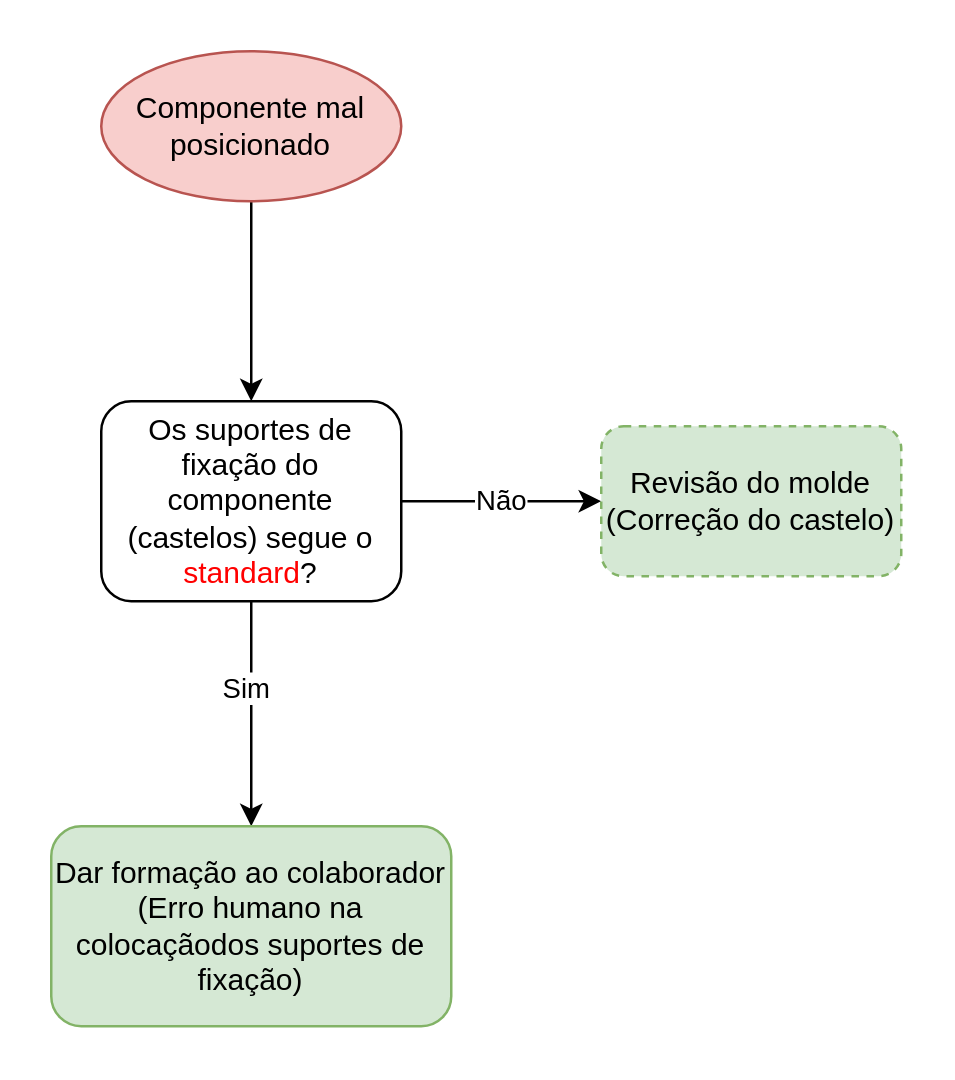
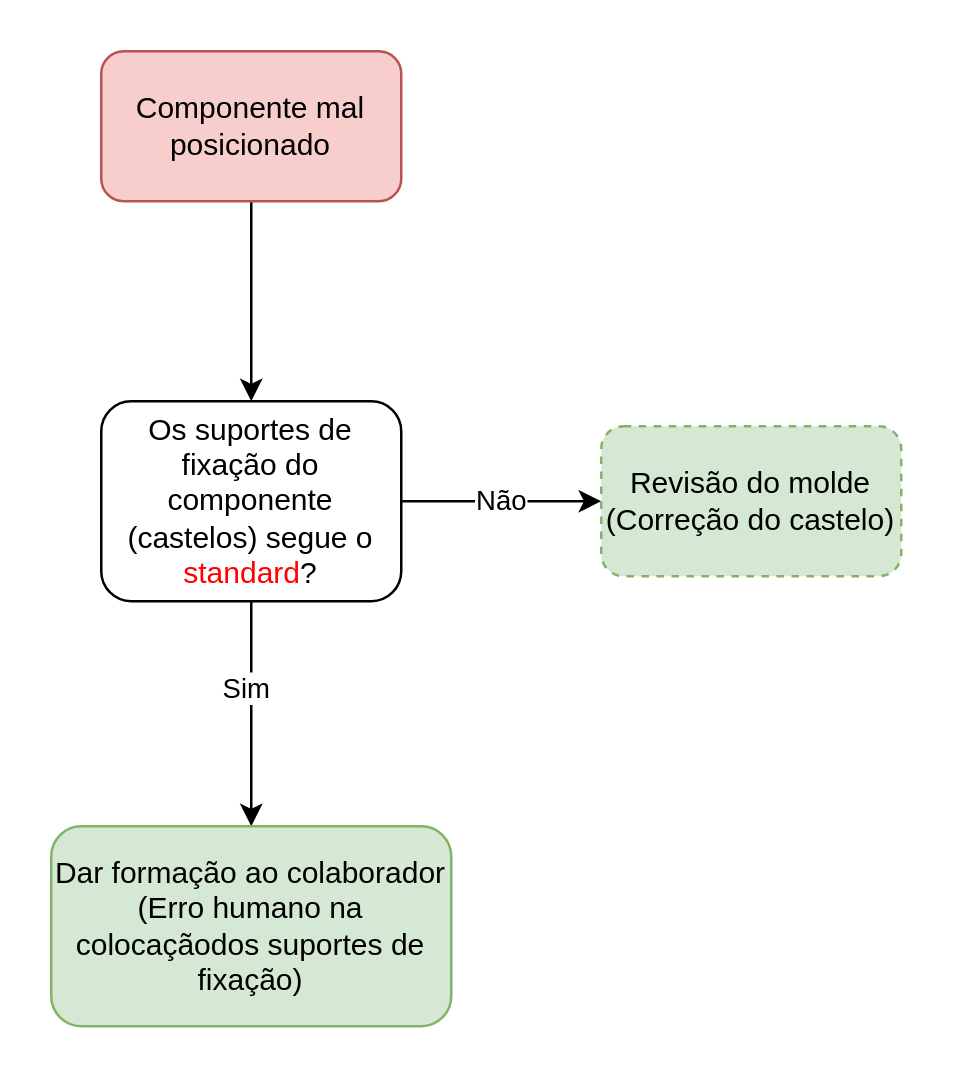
- <mxCell id="3" value="Componente mal posicionado" style="ellipse;whiteSpace=wrap;html=1;fillColor=#f8cecc;strokeColor=#b85450;" vertex="1" parent="1"><mxGeometry x="40" y="20" width="120" height="60" as="geometry" /></mxCell>
+ <mxCell id="3" value="Componente mal posicionado" style="rounded=1;whiteSpace=wrap;html=1;fillColor=#f8cecc;strokeColor=#b85450;" vertex="1" parent="1"><mxGeometry x="40" y="20" width="120" height="60" as="geometry" /></mxCell>
